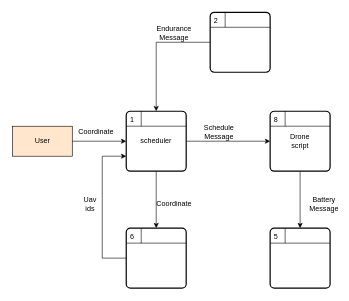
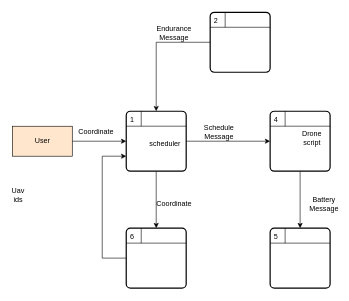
- <mxCell id="29" value="8" style="text;html=1;strokeColor=none;fillColor=none;align=center;verticalAlign=middle;whiteSpace=wrap;rounded=0;" vertex="1" parent="1"><mxGeometry x="440" y="190" width="40" height="20" as="geometry" /></mxCell>
+ <mxCell id="29" value="4" style="text;html=1;strokeColor=none;fillColor=none;align=center;verticalAlign=middle;whiteSpace=wrap;rounded=0;" vertex="1" parent="1"><mxGeometry x="440" y="190" width="40" height="20" as="geometry" /></mxCell>
- <mxCell id="10" value="scheduler" style="text;html=1;strokeColor=none;fillColor=none;align=center;verticalAlign=middle;whiteSpace=wrap;rounded=0;" vertex="1" parent="1"><mxGeometry x="240" y="225" width="40" height="20" as="geometry" /></mxCell>
+ <mxCell id="10" value="scheduler" style="text;html=1;strokeColor=none;fillColor=none;align=center;verticalAlign=middle;whiteSpace=wrap;rounded=0;" vertex="1" parent="1"><mxGeometry x="255" y="230" width="40" height="20" as="geometry" /></mxCell>
- <mxCell id="30" value="Drone script" style="text;html=1;strokeColor=none;fillColor=none;align=center;verticalAlign=middle;whiteSpace=wrap;rounded=0;" vertex="1" parent="1"><mxGeometry x="480" y="225" width="40" height="20" as="geometry" /></mxCell>
+ <mxCell id="30" value="Drone script" style="text;html=1;strokeColor=none;fillColor=none;align=center;verticalAlign=middle;whiteSpace=wrap;rounded=0;" vertex="1" parent="1"><mxGeometry x="500" y="220" width="40" height="20" as="geometry" /></mxCell>
- <mxCell id="24" value="Uav ids" style="text;html=1;strokeColor=none;fillColor=none;align=center;verticalAlign=middle;whiteSpace=wrap;rounded=0;" vertex="1" parent="1"><mxGeometry x="130" y="330" width="40" height="20" as="geometry" /></mxCell>
+ <mxCell id="24" value="Uav ids" style="text;html=1;strokeColor=none;fillColor=none;align=center;verticalAlign=middle;whiteSpace=wrap;rounded=0;" vertex="1" parent="1"><mxGeometry x="10" y="315" width="40" height="20" as="geometry" /></mxCell>
